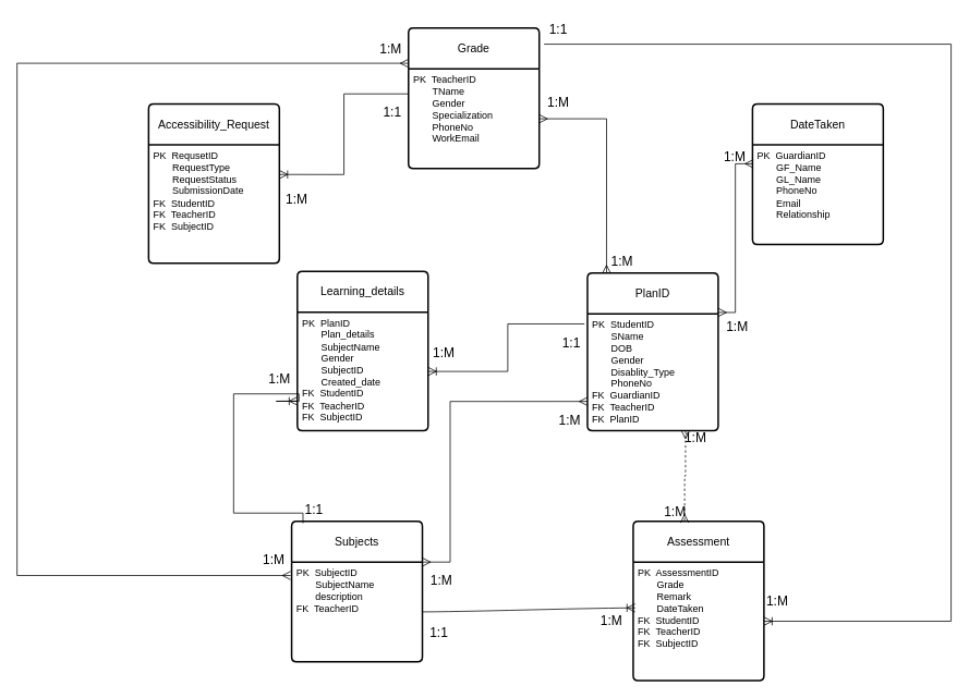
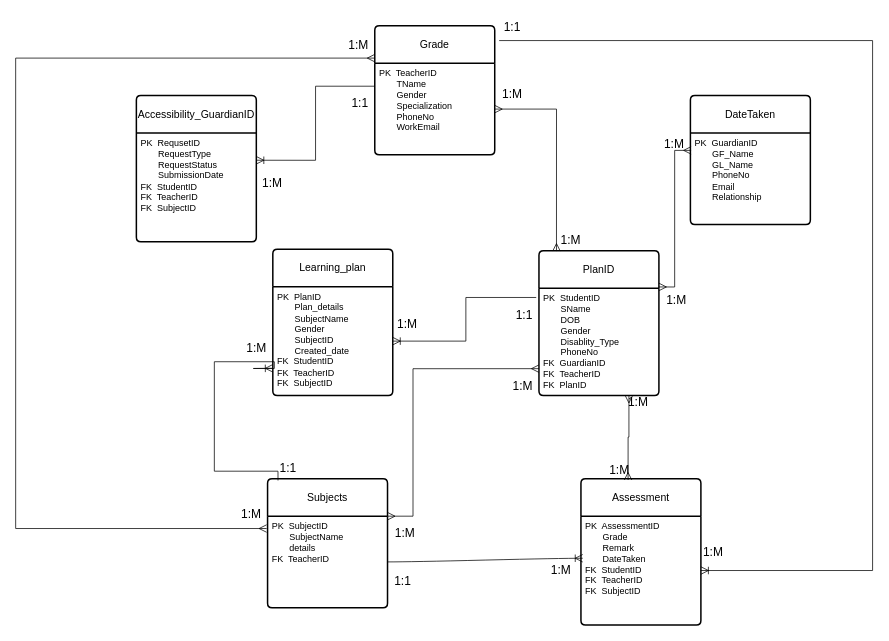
- <mxCell id="14" value="Accessibility_Request" style="swimlane;childLayout=stackLayout;horizontal=1;startSize=50;horizontalStack=0;rounded=1;fontSize=14;fontStyle=0;strokeWidth=2;resizeParent=0;resizeLast=1;shadow=0;dashed=0;align=center;arcSize=4;whiteSpace=wrap;html=1;" vertex="1" parent="1"><mxGeometry x="181" y="127" width="160" height="195" as="geometry" /></mxCell>
+ <mxCell id="14" value="Accessibility_GuardianID" style="swimlane;childLayout=stackLayout;horizontal=1;startSize=50;horizontalStack=0;rounded=1;fontSize=14;fontStyle=0;strokeWidth=2;resizeParent=0;resizeLast=1;shadow=0;dashed=0;align=center;arcSize=4;whiteSpace=wrap;html=1;" vertex="1" parent="1"><mxGeometry x="181" y="127" width="160" height="195" as="geometry" /></mxCell>
- <mxCell id="8" value="Learning_details" style="swimlane;childLayout=stackLayout;horizontal=1;startSize=50;horizontalStack=0;rounded=1;fontSize=14;fontStyle=0;strokeWidth=2;resizeParent=0;resizeLast=1;shadow=0;dashed=0;align=center;arcSize=4;whiteSpace=wrap;html=1;" vertex="1" parent="1"><mxGeometry x="363" y="332" width="160" height="195" as="geometry" /></mxCell>
+ <mxCell id="8" value="Learning_plan" style="swimlane;childLayout=stackLayout;horizontal=1;startSize=50;horizontalStack=0;rounded=1;fontSize=14;fontStyle=0;strokeWidth=2;resizeParent=0;resizeLast=1;shadow=0;dashed=0;align=center;arcSize=4;whiteSpace=wrap;html=1;" vertex="1" parent="1"><mxGeometry x="363" y="332" width="160" height="195" as="geometry" /></mxCell>
- <mxCell id="20" value="" style="edgeStyle=orthogonalEdgeStyle;fontSize=12;html=1;endArrow=ERmany;startArrow=ERmany;rounded=0;startSize=8;endSize=8;entryX=0.393;entryY=0.009;entryDx=0;entryDy=0;entryPerimeter=0;exitX=0.75;exitY=1;exitDx=0;exitDy=0;dashed=1;" edge="1" parent="1" source="2" target="12"><mxGeometry width="100" height="100" relative="1" as="geometry"><mxPoint x="372" y="613" as="sourcePoint" /><mxPoint x="472" y="513" as="targetPoint" /></mxGeometry></mxCell>
+ <mxCell id="20" value="" style="edgeStyle=orthogonalEdgeStyle;fontSize=12;html=1;endArrow=ERmany;startArrow=ERmany;rounded=0;startSize=8;endSize=8;entryX=0.393;entryY=0.009;entryDx=0;entryDy=0;entryPerimeter=0;exitX=0.75;exitY=1;exitDx=0;exitDy=0;" edge="1" parent="1" source="2" target="12"><mxGeometry width="100" height="100" relative="1" as="geometry"><mxPoint x="372" y="613" as="sourcePoint" /><mxPoint x="472" y="513" as="targetPoint" /></mxGeometry></mxCell>
- <mxCell id="11" value="PK&amp;nbsp; SubjectID&lt;br&gt;&amp;nbsp; &amp;nbsp; &amp;nbsp; &amp;nbsp;SubjectName&lt;div&gt;&amp;nbsp; &amp;nbsp; &amp;nbsp; &amp;nbsp;description&lt;/div&gt;&lt;div&gt;FK&amp;nbsp; TeacherID&lt;/div&gt;&lt;div&gt;&lt;div&gt;&lt;br&gt;&lt;/div&gt;&lt;div&gt;&lt;br&gt;&lt;/div&gt;&lt;div&gt;&lt;br&gt;&lt;/div&gt;&lt;/div&gt;" style="align=left;strokeColor=none;fillColor=none;spacingLeft=4;spacingRight=4;fontSize=12;verticalAlign=top;resizable=0;rotatable=0;part=1;html=1;whiteSpace=wrap;" vertex="1" parent="10"><mxGeometry y="50" width="160" height="122" as="geometry" /></mxCell>
+ <mxCell id="11" value="PK&amp;nbsp; SubjectID&lt;br&gt;&amp;nbsp; &amp;nbsp; &amp;nbsp; &amp;nbsp;SubjectName&lt;div&gt;&amp;nbsp; &amp;nbsp; &amp;nbsp; &amp;nbsp;details&lt;/div&gt;&lt;div&gt;FK&amp;nbsp; TeacherID&lt;/div&gt;&lt;div&gt;&lt;div&gt;&lt;br&gt;&lt;/div&gt;&lt;div&gt;&lt;br&gt;&lt;/div&gt;&lt;div&gt;&lt;br&gt;&lt;/div&gt;&lt;/div&gt;" style="align=left;strokeColor=none;fillColor=none;spacingLeft=4;spacingRight=4;fontSize=12;verticalAlign=top;resizable=0;rotatable=0;part=1;html=1;whiteSpace=wrap;" vertex="1" parent="10"><mxGeometry y="50" width="160" height="122" as="geometry" /></mxCell>
